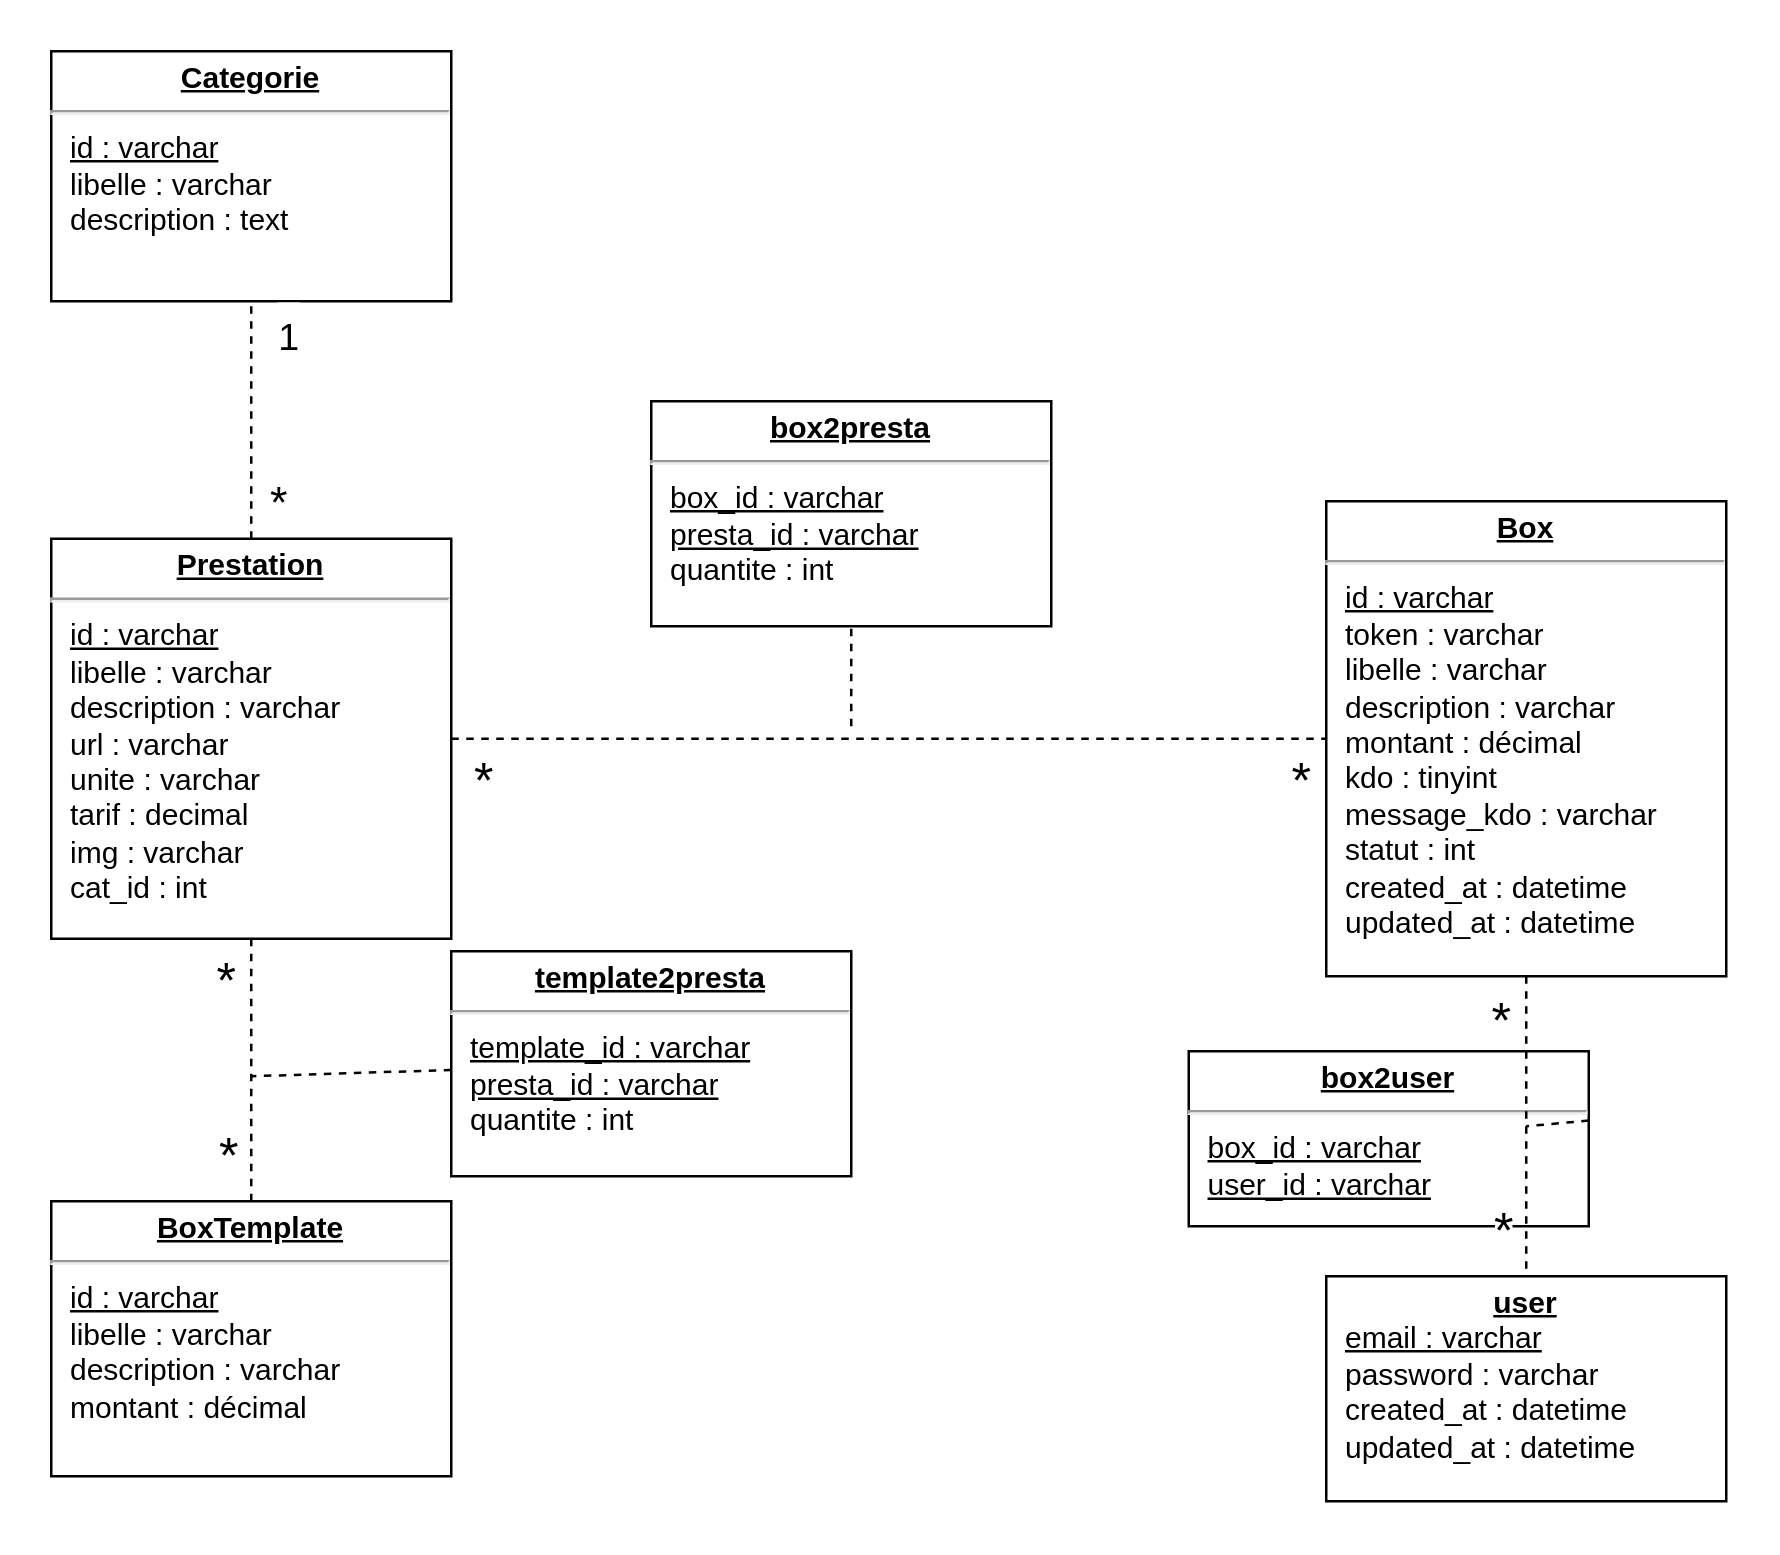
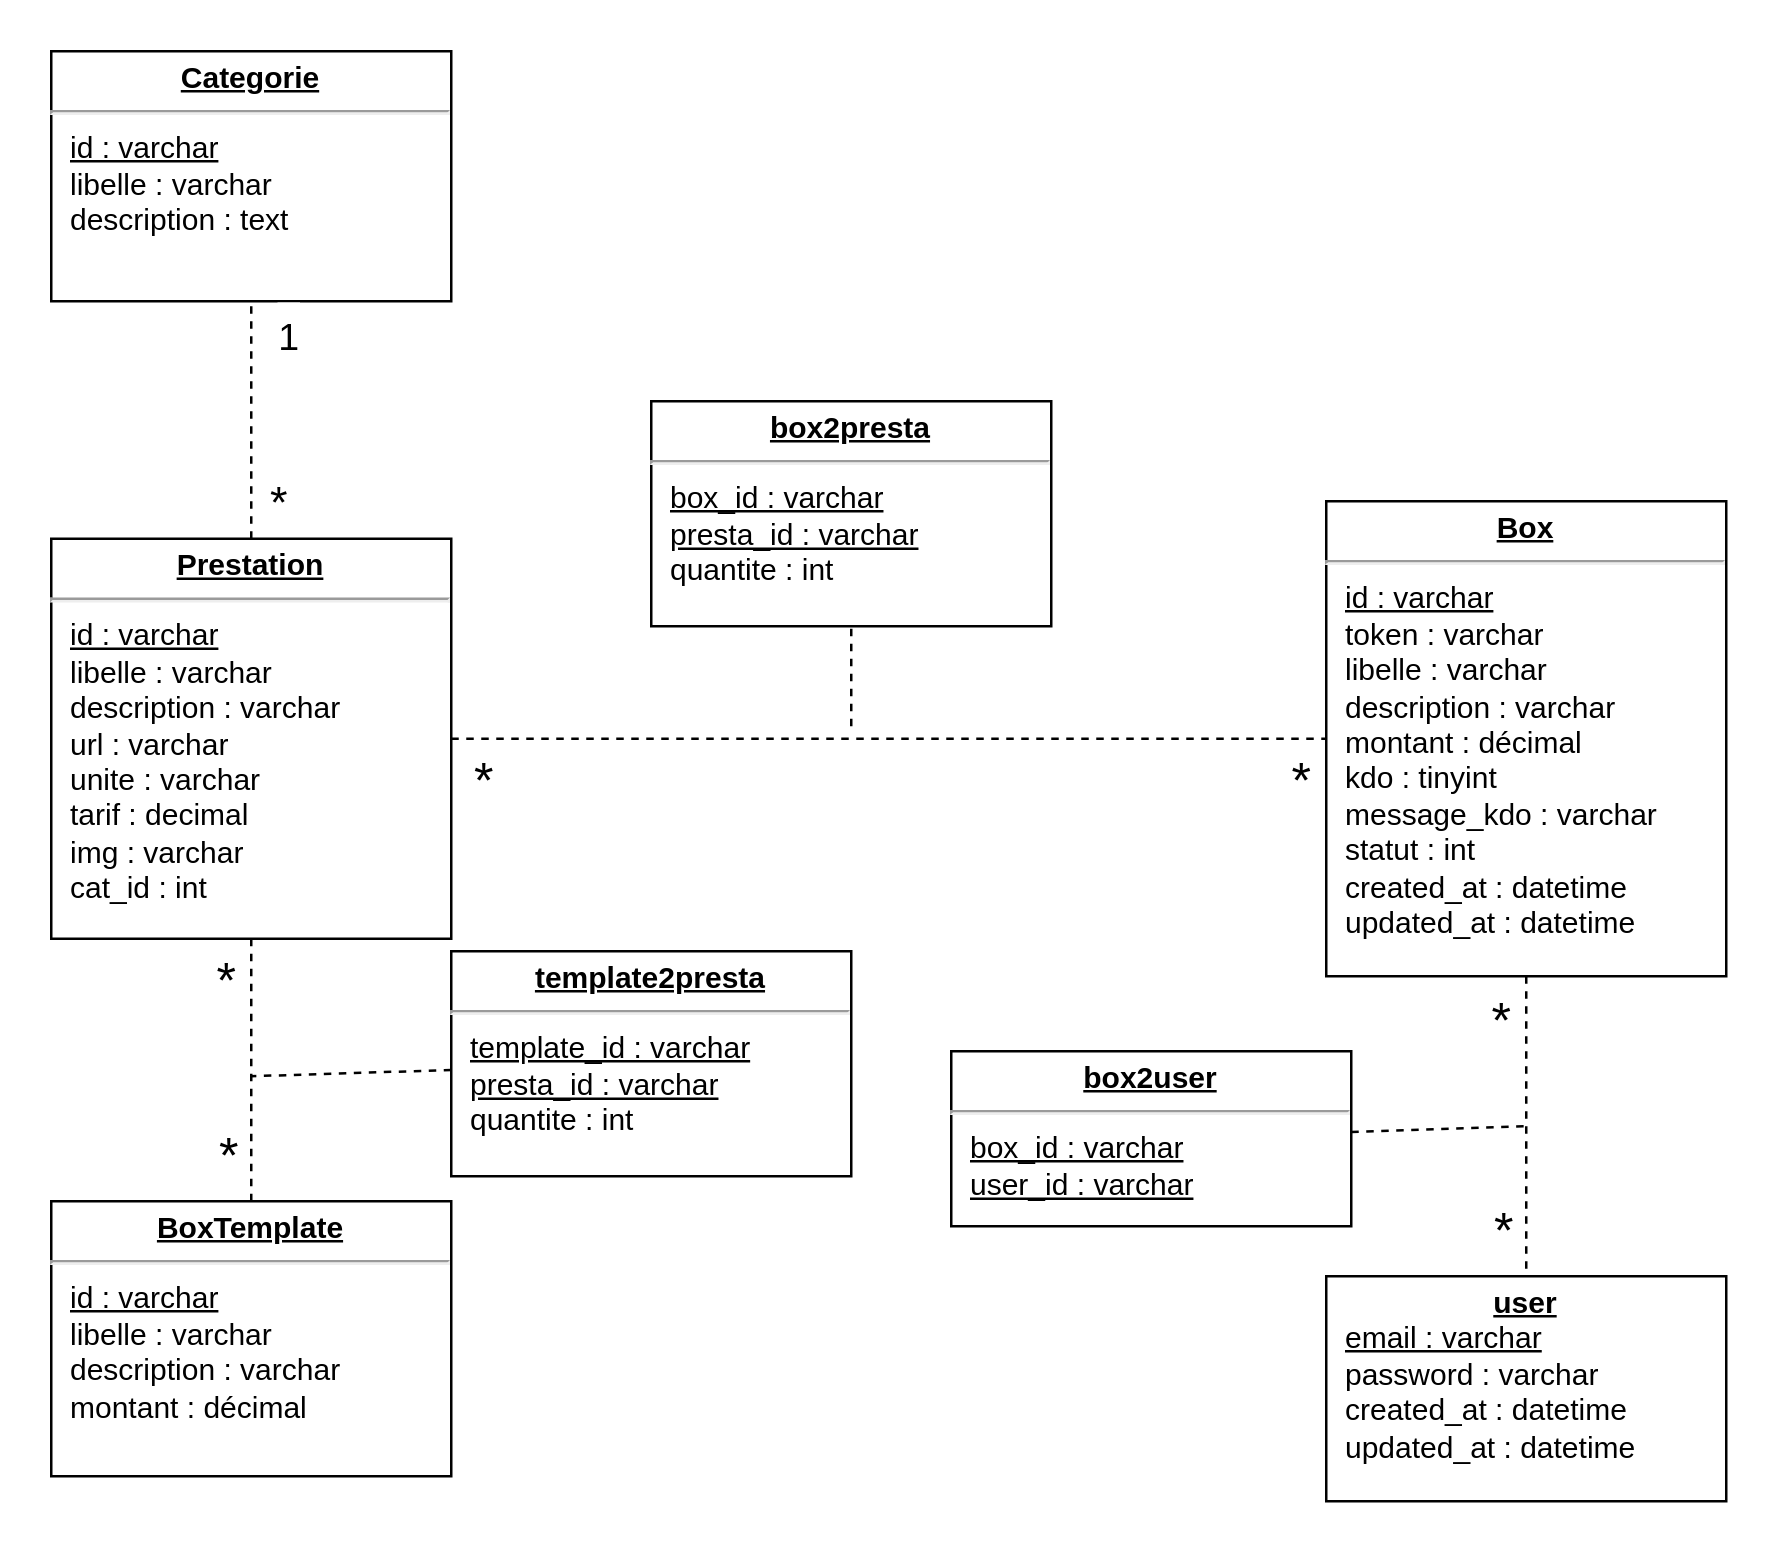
- <mxCell id="20" value="&lt;p style=&quot;margin:0px;margin-top:4px;text-align:center;text-decoration:underline;&quot;&gt;&lt;b&gt;box2user&lt;/b&gt;&lt;/p&gt;&lt;hr&gt;&lt;p style=&quot;margin:0px;margin-left:8px;&quot;&gt;&lt;u&gt;box_id : varchar&lt;/u&gt;&lt;/p&gt;&lt;p style=&quot;margin:0px;margin-left:8px;&quot;&gt;&lt;u&gt;user_id : varchar&lt;/u&gt;&lt;/p&gt;" style="verticalAlign=top;align=left;overflow=fill;fontSize=12;fontFamily=Helvetica;html=1;" vertex="1" parent="1"><mxGeometry x="475" y="420" width="160" height="70" as="geometry" /></mxCell>
+ <mxCell id="20" value="&lt;p style=&quot;margin:0px;margin-top:4px;text-align:center;text-decoration:underline;&quot;&gt;&lt;b&gt;box2user&lt;/b&gt;&lt;/p&gt;&lt;hr&gt;&lt;p style=&quot;margin:0px;margin-left:8px;&quot;&gt;&lt;u&gt;box_id : varchar&lt;/u&gt;&lt;/p&gt;&lt;p style=&quot;margin:0px;margin-left:8px;&quot;&gt;&lt;u&gt;user_id : varchar&lt;/u&gt;&lt;/p&gt;" style="verticalAlign=top;align=left;overflow=fill;fontSize=12;fontFamily=Helvetica;html=1;" vertex="1" parent="1"><mxGeometry x="380" y="420" width="160" height="70" as="geometry" /></mxCell>
